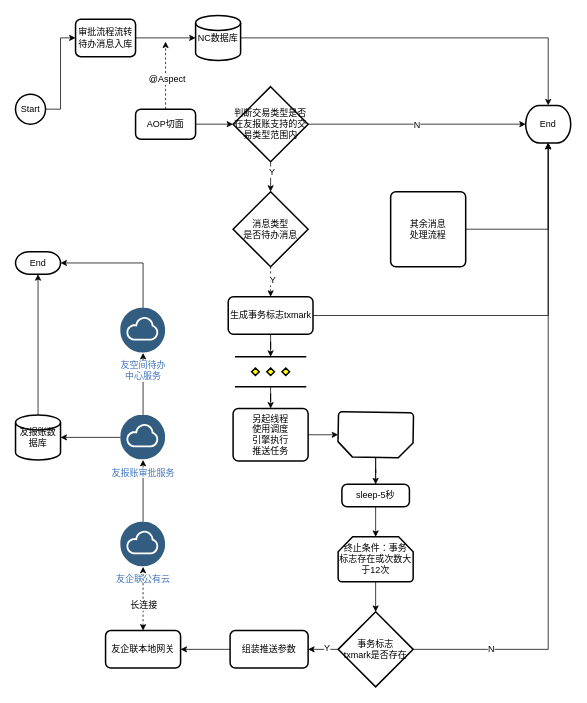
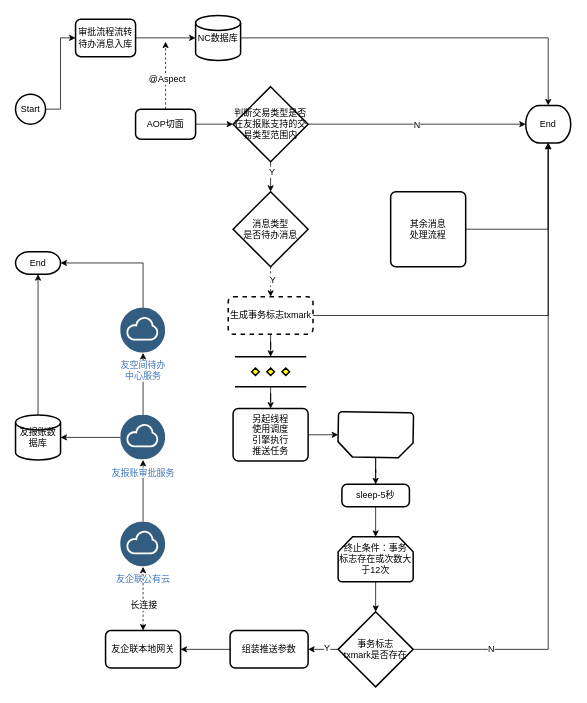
- <mxCell id="25" value="生成事务标志txmark" style="rounded=1;whiteSpace=wrap;html=1;absoluteArcSize=1;arcSize=14;strokeWidth=2;" vertex="1" parent="1"><mxGeometry x="303.5" y="395" width="113" height="50" as="geometry" /></mxCell>
+ <mxCell id="25" value="生成事务标志txmark" style="rounded=1;whiteSpace=wrap;html=1;absoluteArcSize=1;arcSize=14;strokeWidth=2;dashed=1;" vertex="1" parent="1"><mxGeometry x="303.5" y="395" width="113" height="50" as="geometry" /></mxCell>
